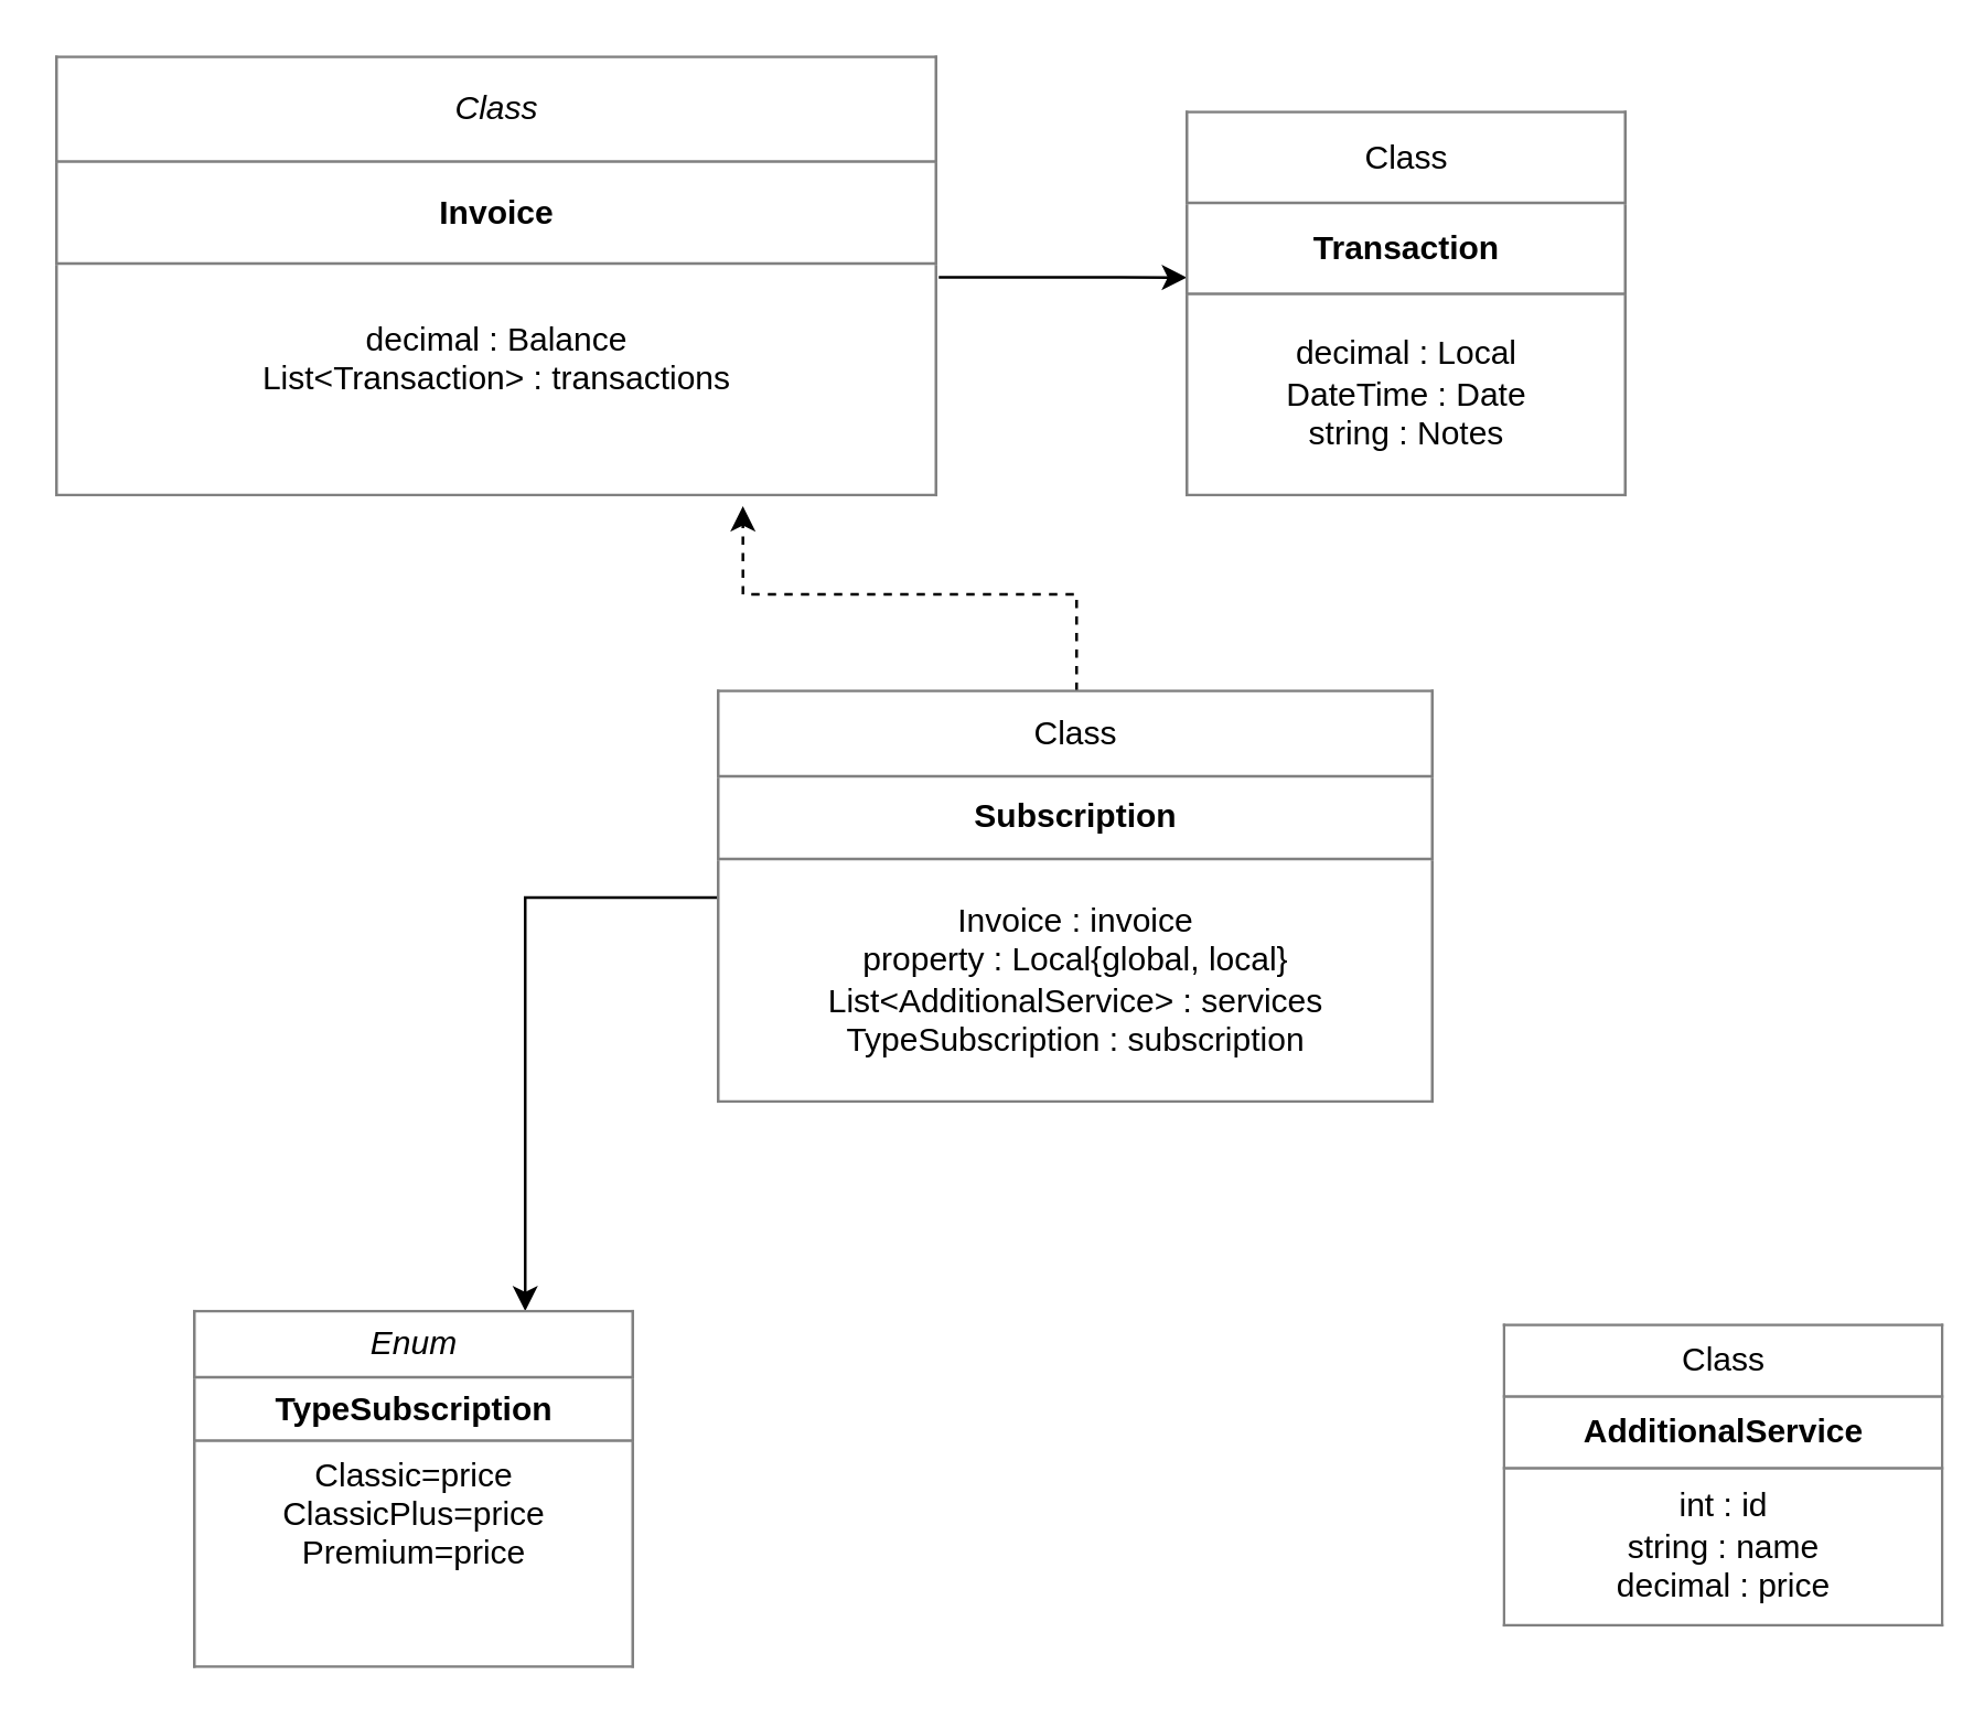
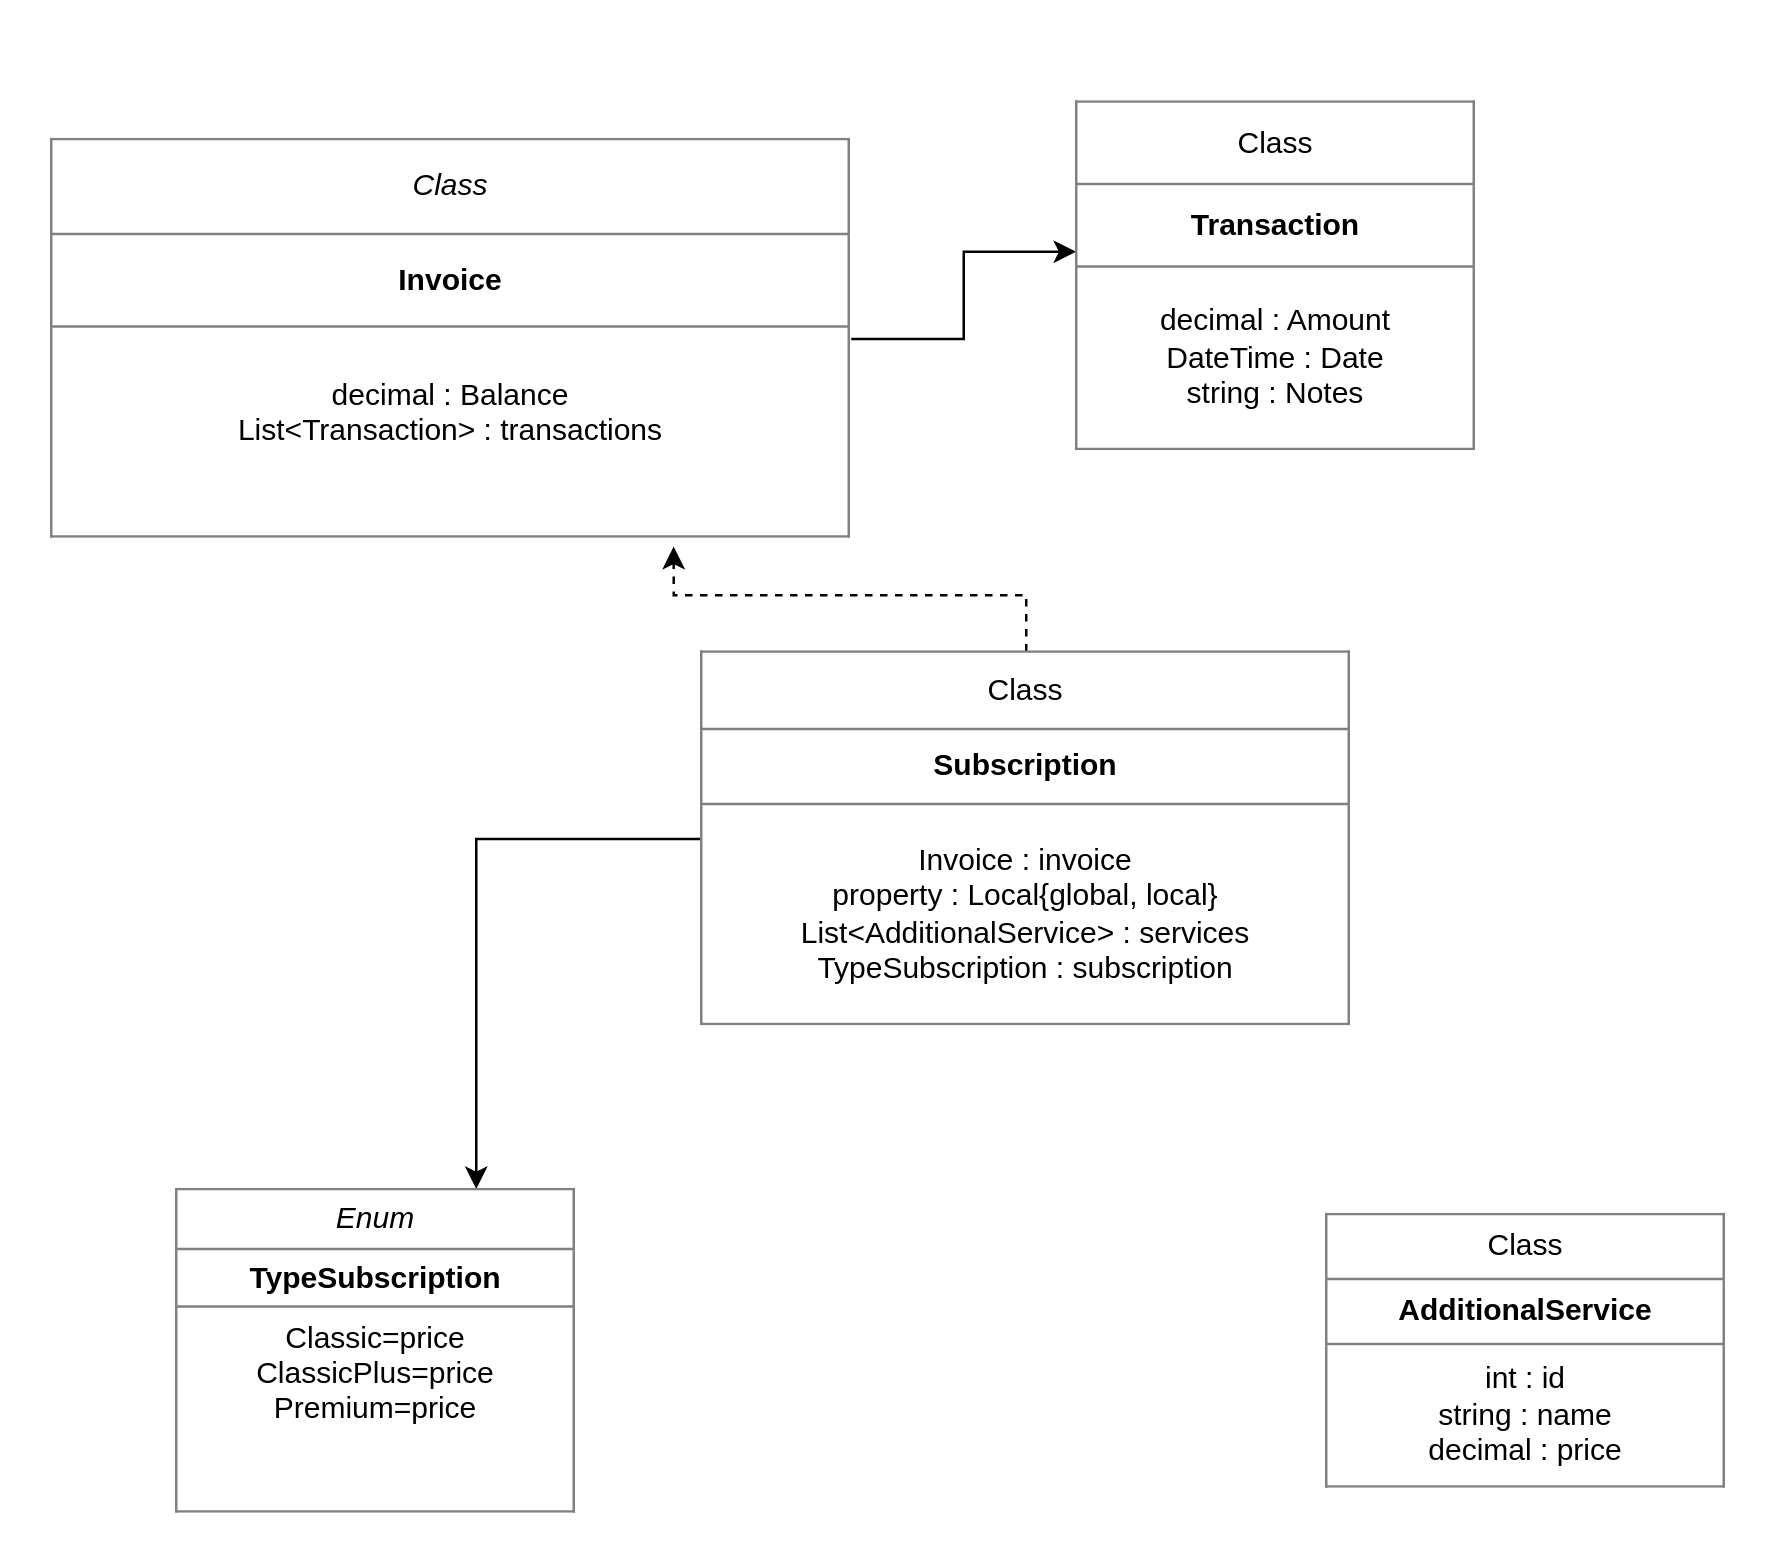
- <mxCell id="9" value="&lt;table style=&quot;width: 100% ; height: 100% ; border-collapse: collapse&quot; width=&quot;100%&quot; cellpadding=&quot;4&quot; border=&quot;1&quot;&gt;&lt;tbody&gt;&lt;tr&gt;&lt;th align=&quot;center&quot;&gt;&lt;span style=&quot;font-weight: normal&quot;&gt;Class&lt;/span&gt;&lt;/th&gt;&lt;/tr&gt;&lt;tr&gt;&lt;td align=&quot;center&quot;&gt;&lt;b&gt;Transaction&lt;/b&gt;&lt;/td&gt;&lt;/tr&gt;&lt;tr&gt;&lt;td align=&quot;center&quot;&gt;decimal : Local&lt;br&gt;DateTime : Date&lt;br&gt;string : Notes&lt;br&gt;&lt;/td&gt;&lt;/tr&gt;&lt;/tbody&gt;&lt;/table&gt;" style="text;html=1;strokeColor=none;fillColor=none;overflow=fill;" vertex="1" parent="1"><mxGeometry x="430" y="40" width="160" height="140" as="geometry" /></mxCell>
+ <mxCell id="9" value="&lt;table style=&quot;width: 100% ; height: 100% ; border-collapse: collapse&quot; width=&quot;100%&quot; cellpadding=&quot;4&quot; border=&quot;1&quot;&gt;&lt;tbody&gt;&lt;tr&gt;&lt;th align=&quot;center&quot;&gt;&lt;span style=&quot;font-weight: normal&quot;&gt;Class&lt;/span&gt;&lt;/th&gt;&lt;/tr&gt;&lt;tr&gt;&lt;td align=&quot;center&quot;&gt;&lt;b&gt;Transaction&lt;/b&gt;&lt;/td&gt;&lt;/tr&gt;&lt;tr&gt;&lt;td align=&quot;center&quot;&gt;decimal : Amount&lt;br&gt;DateTime : Date&lt;br&gt;string : Notes&lt;br&gt;&lt;/td&gt;&lt;/tr&gt;&lt;/tbody&gt;&lt;/table&gt;" style="text;html=1;strokeColor=none;fillColor=none;overflow=fill;" vertex="1" parent="1"><mxGeometry x="430" y="40" width="160" height="140" as="geometry" /></mxCell>
- <mxCell id="6" value="&lt;table style=&quot;width: 100% ; height: 100% ; border-collapse: collapse&quot; width=&quot;100%&quot; cellpadding=&quot;4&quot; border=&quot;1&quot;&gt;&lt;tbody&gt;&lt;tr&gt;&lt;th align=&quot;center&quot;&gt;&lt;i&gt;&lt;span style=&quot;font-weight: normal&quot;&gt;Class&lt;/span&gt;&lt;/i&gt;&lt;/th&gt;&lt;/tr&gt;&lt;tr&gt;&lt;td align=&quot;center&quot;&gt;&lt;b&gt;Invoice&lt;/b&gt;&lt;br&gt;&lt;/td&gt;&lt;/tr&gt;&lt;tr&gt;&lt;td align=&quot;center&quot;&gt;decimal : Balance&lt;br&gt;List&amp;lt;Transaction&amp;gt; : transactions&lt;br&gt;&lt;br&gt;&lt;/td&gt;&lt;/tr&gt;&lt;/tbody&gt;&lt;/table&gt;" style="text;html=1;strokeColor=none;fillColor=none;overflow=fill;" vertex="1" parent="1"><mxGeometry x="20" y="20" width="320" height="160" as="geometry" /></mxCell>
+ <mxCell id="6" value="&lt;table style=&quot;width: 100% ; height: 100% ; border-collapse: collapse&quot; width=&quot;100%&quot; cellpadding=&quot;4&quot; border=&quot;1&quot;&gt;&lt;tbody&gt;&lt;tr&gt;&lt;th align=&quot;center&quot;&gt;&lt;i&gt;&lt;span style=&quot;font-weight: normal&quot;&gt;Class&lt;/span&gt;&lt;/i&gt;&lt;/th&gt;&lt;/tr&gt;&lt;tr&gt;&lt;td align=&quot;center&quot;&gt;&lt;b&gt;Invoice&lt;/b&gt;&lt;br&gt;&lt;/td&gt;&lt;/tr&gt;&lt;tr&gt;&lt;td align=&quot;center&quot;&gt;decimal : Balance&lt;br&gt;List&amp;lt;Transaction&amp;gt; : transactions&lt;br&gt;&lt;br&gt;&lt;/td&gt;&lt;/tr&gt;&lt;/tbody&gt;&lt;/table&gt;" style="text;html=1;strokeColor=none;fillColor=none;overflow=fill;" vertex="1" parent="1"><mxGeometry x="20" y="55" width="320" height="160" as="geometry" /></mxCell>
- <mxCell id="4" value="&lt;table style=&quot;width: 100% ; height: 100% ; border-collapse: collapse&quot; width=&quot;100%&quot; cellpadding=&quot;4&quot; border=&quot;1&quot;&gt;&lt;tbody&gt;&lt;tr&gt;&lt;th align=&quot;center&quot;&gt;&lt;span style=&quot;font-weight: normal&quot;&gt;Class&lt;/span&gt;&lt;br&gt;&lt;/th&gt;&lt;/tr&gt;&lt;tr&gt;&lt;td align=&quot;center&quot;&gt;&lt;b&gt;Subscription&lt;/b&gt;&lt;br&gt;&lt;/td&gt;&lt;/tr&gt;&lt;tr&gt;&lt;td align=&quot;center&quot;&gt;Invoice : invoice&lt;br&gt;property : Local{global, local}&lt;br&gt;List&amp;lt;AdditionalService&amp;gt; : services&lt;br&gt;TypeSubscription : subscription&lt;br&gt;&lt;/td&gt;&lt;/tr&gt;&lt;/tbody&gt;&lt;/table&gt;" style="text;html=1;strokeColor=none;fillColor=none;overflow=fill;" vertex="1" parent="1"><mxGeometry x="260" y="250" width="260" height="150" as="geometry" /></mxCell>
+ <mxCell id="4" value="&lt;table style=&quot;width: 100% ; height: 100% ; border-collapse: collapse&quot; width=&quot;100%&quot; cellpadding=&quot;4&quot; border=&quot;1&quot;&gt;&lt;tbody&gt;&lt;tr&gt;&lt;th align=&quot;center&quot;&gt;&lt;span style=&quot;font-weight: normal&quot;&gt;Class&lt;/span&gt;&lt;br&gt;&lt;/th&gt;&lt;/tr&gt;&lt;tr&gt;&lt;td align=&quot;center&quot;&gt;&lt;b&gt;Subscription&lt;/b&gt;&lt;br&gt;&lt;/td&gt;&lt;/tr&gt;&lt;tr&gt;&lt;td align=&quot;center&quot;&gt;Invoice : invoice&lt;br&gt;property : Local{global, local}&lt;br&gt;List&amp;lt;AdditionalService&amp;gt; : services&lt;br&gt;TypeSubscription : subscription&lt;br&gt;&lt;/td&gt;&lt;/tr&gt;&lt;/tbody&gt;&lt;/table&gt;" style="text;html=1;strokeColor=none;fillColor=none;overflow=fill;" vertex="1" parent="1"><mxGeometry x="280" y="260" width="260" height="150" as="geometry" /></mxCell>
- <mxCell id="7" value="&lt;table style=&quot;width: 100% ; height: 100% ; border-collapse: collapse&quot; width=&quot;100%&quot; cellpadding=&quot;4&quot; border=&quot;1&quot;&gt;&lt;tbody&gt;&lt;tr&gt;&lt;th align=&quot;center&quot;&gt;&lt;span style=&quot;font-weight: normal&quot;&gt;Class&lt;/span&gt;&lt;/th&gt;&lt;/tr&gt;&lt;tr&gt;&lt;td align=&quot;center&quot;&gt;&lt;b&gt;AdditionalService&lt;/b&gt;&lt;/td&gt;&lt;/tr&gt;&lt;tr&gt;&lt;td align=&quot;center&quot;&gt;int : id&lt;br&gt;string : name&lt;br&gt;decimal : price &lt;br&gt;&lt;/td&gt;&lt;/tr&gt;&lt;/tbody&gt;&lt;/table&gt;" style="text;html=1;strokeColor=none;fillColor=none;overflow=fill;" vertex="1" parent="1"><mxGeometry x="545" y="480" width="160" height="110" as="geometry" /></mxCell>
+ <mxCell id="7" value="&lt;table style=&quot;width: 100% ; height: 100% ; border-collapse: collapse&quot; width=&quot;100%&quot; cellpadding=&quot;4&quot; border=&quot;1&quot;&gt;&lt;tbody&gt;&lt;tr&gt;&lt;th align=&quot;center&quot;&gt;&lt;span style=&quot;font-weight: normal&quot;&gt;Class&lt;/span&gt;&lt;/th&gt;&lt;/tr&gt;&lt;tr&gt;&lt;td align=&quot;center&quot;&gt;&lt;b&gt;AdditionalService&lt;/b&gt;&lt;/td&gt;&lt;/tr&gt;&lt;tr&gt;&lt;td align=&quot;center&quot;&gt;int : id&lt;br&gt;string : name&lt;br&gt;decimal : price &lt;br&gt;&lt;/td&gt;&lt;/tr&gt;&lt;/tbody&gt;&lt;/table&gt;" style="text;html=1;strokeColor=none;fillColor=none;overflow=fill;" vertex="1" parent="1"><mxGeometry x="530" y="485" width="160" height="110" as="geometry" /></mxCell>
